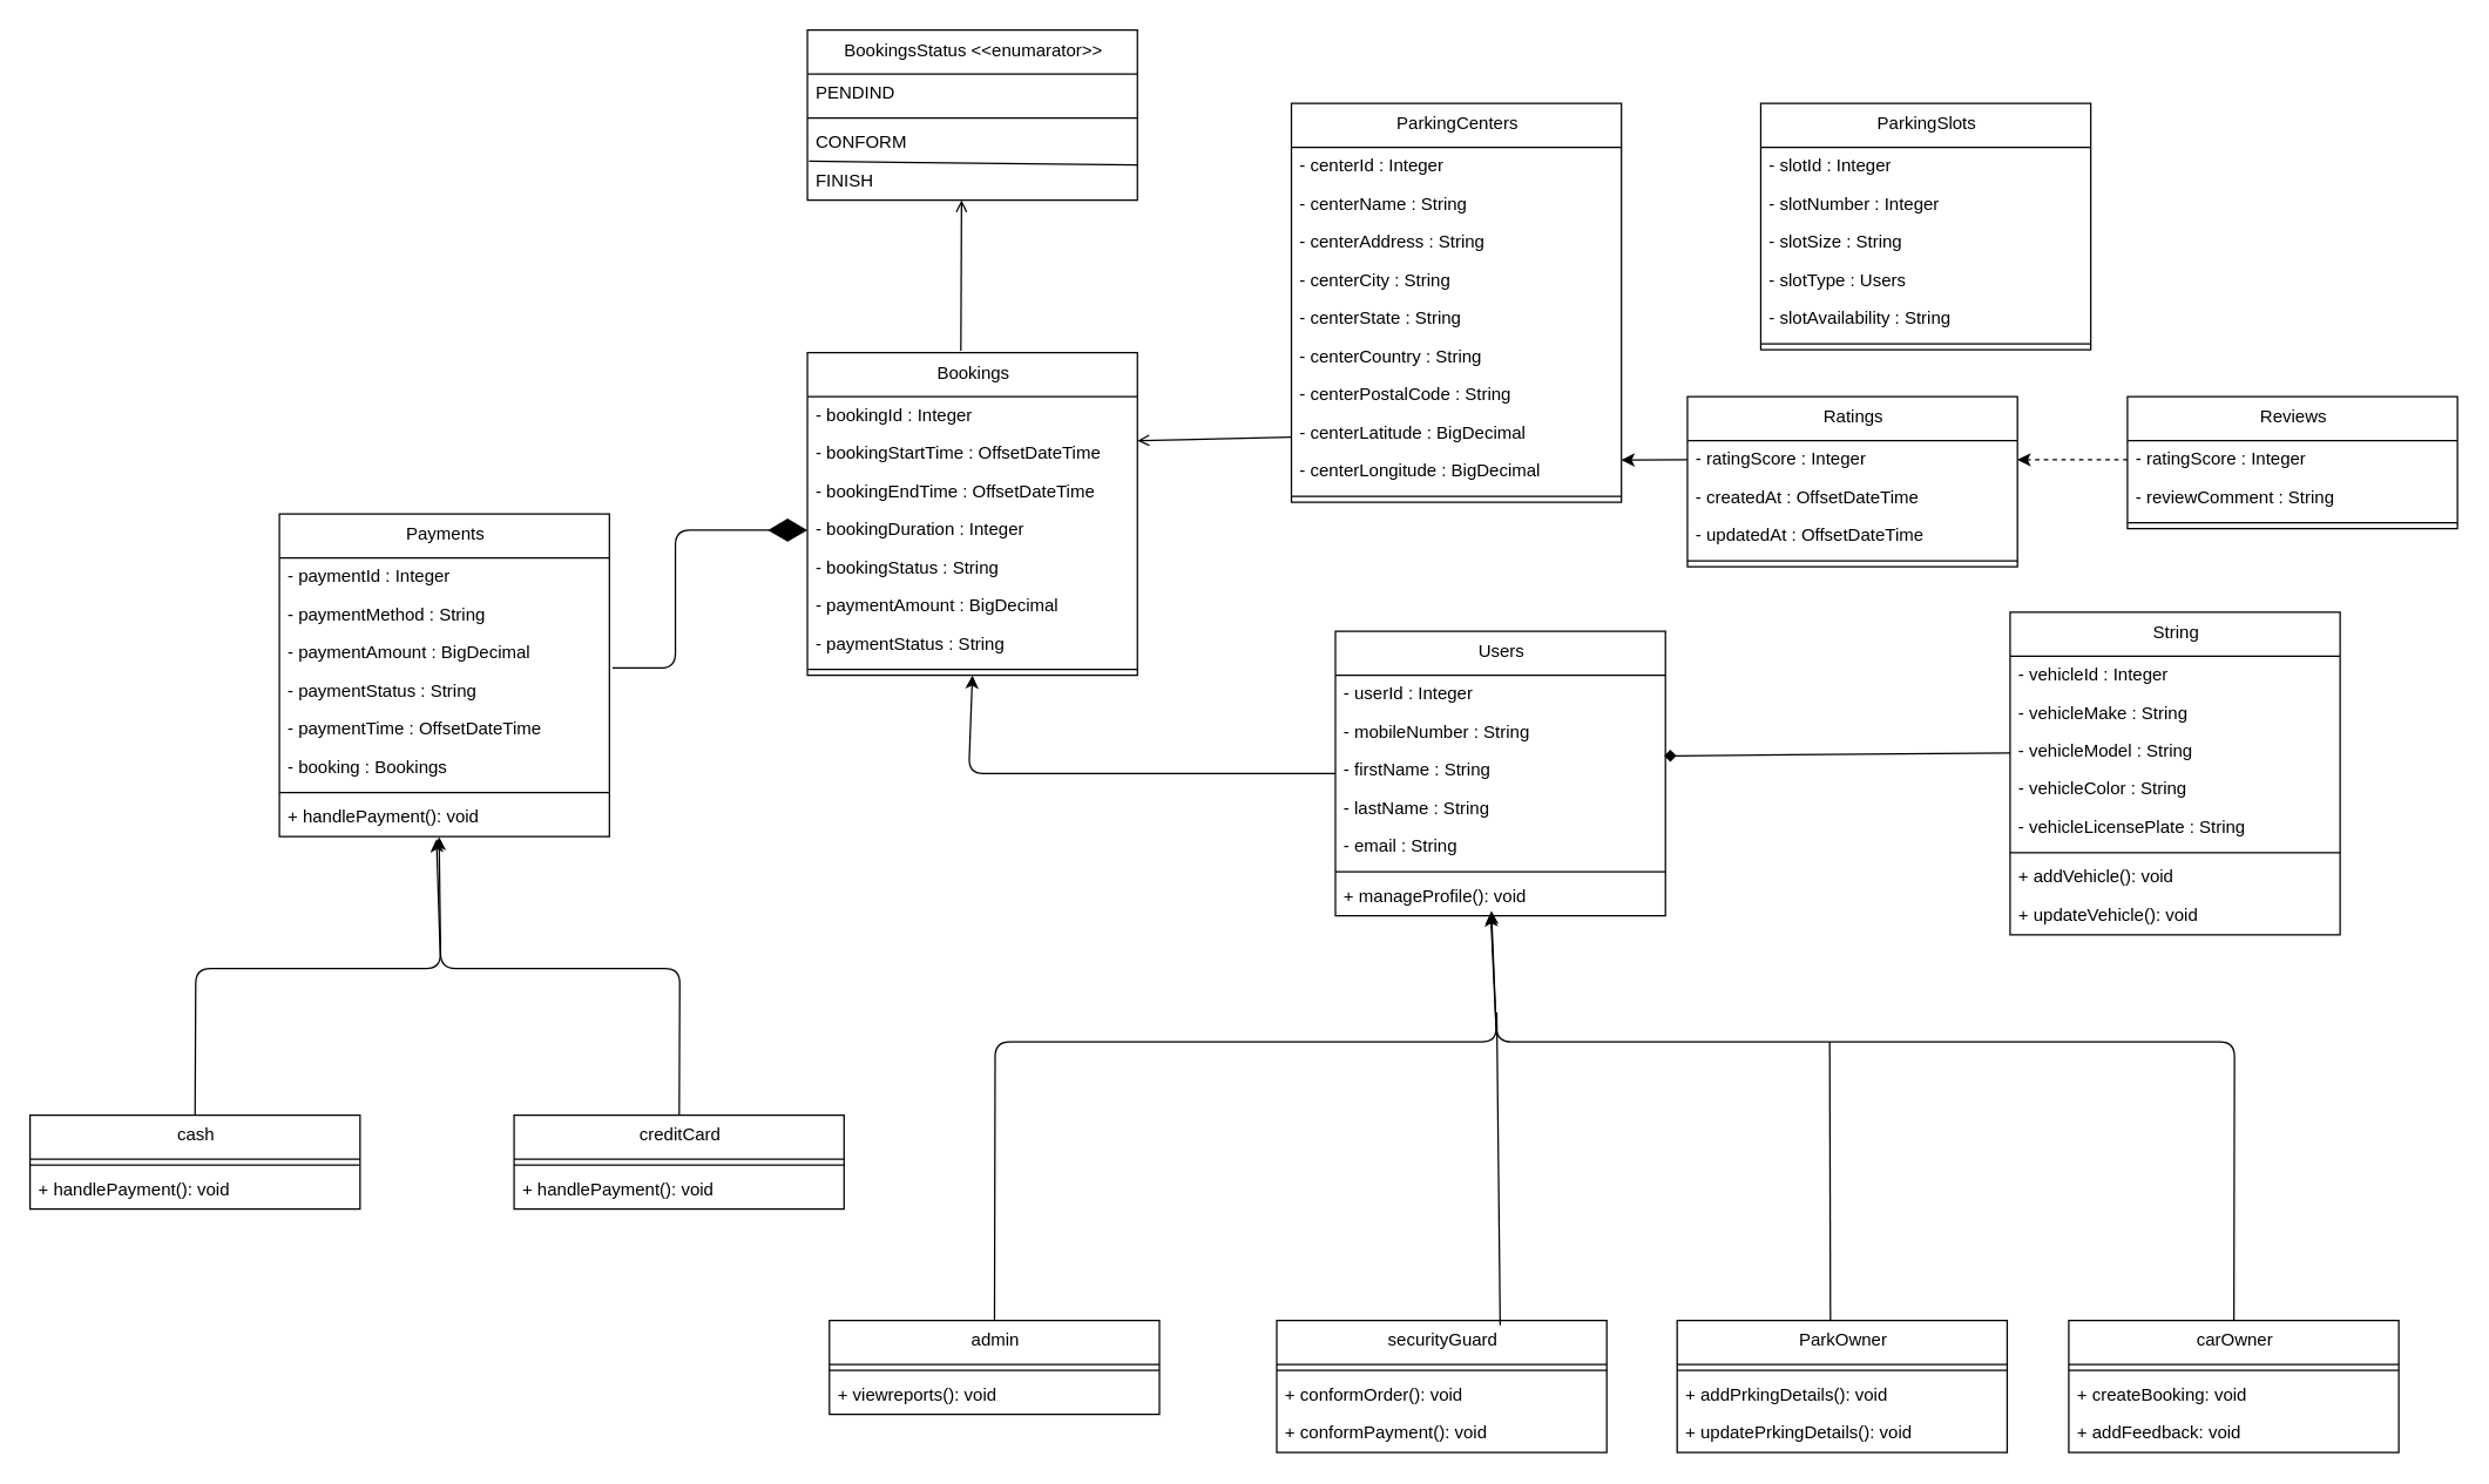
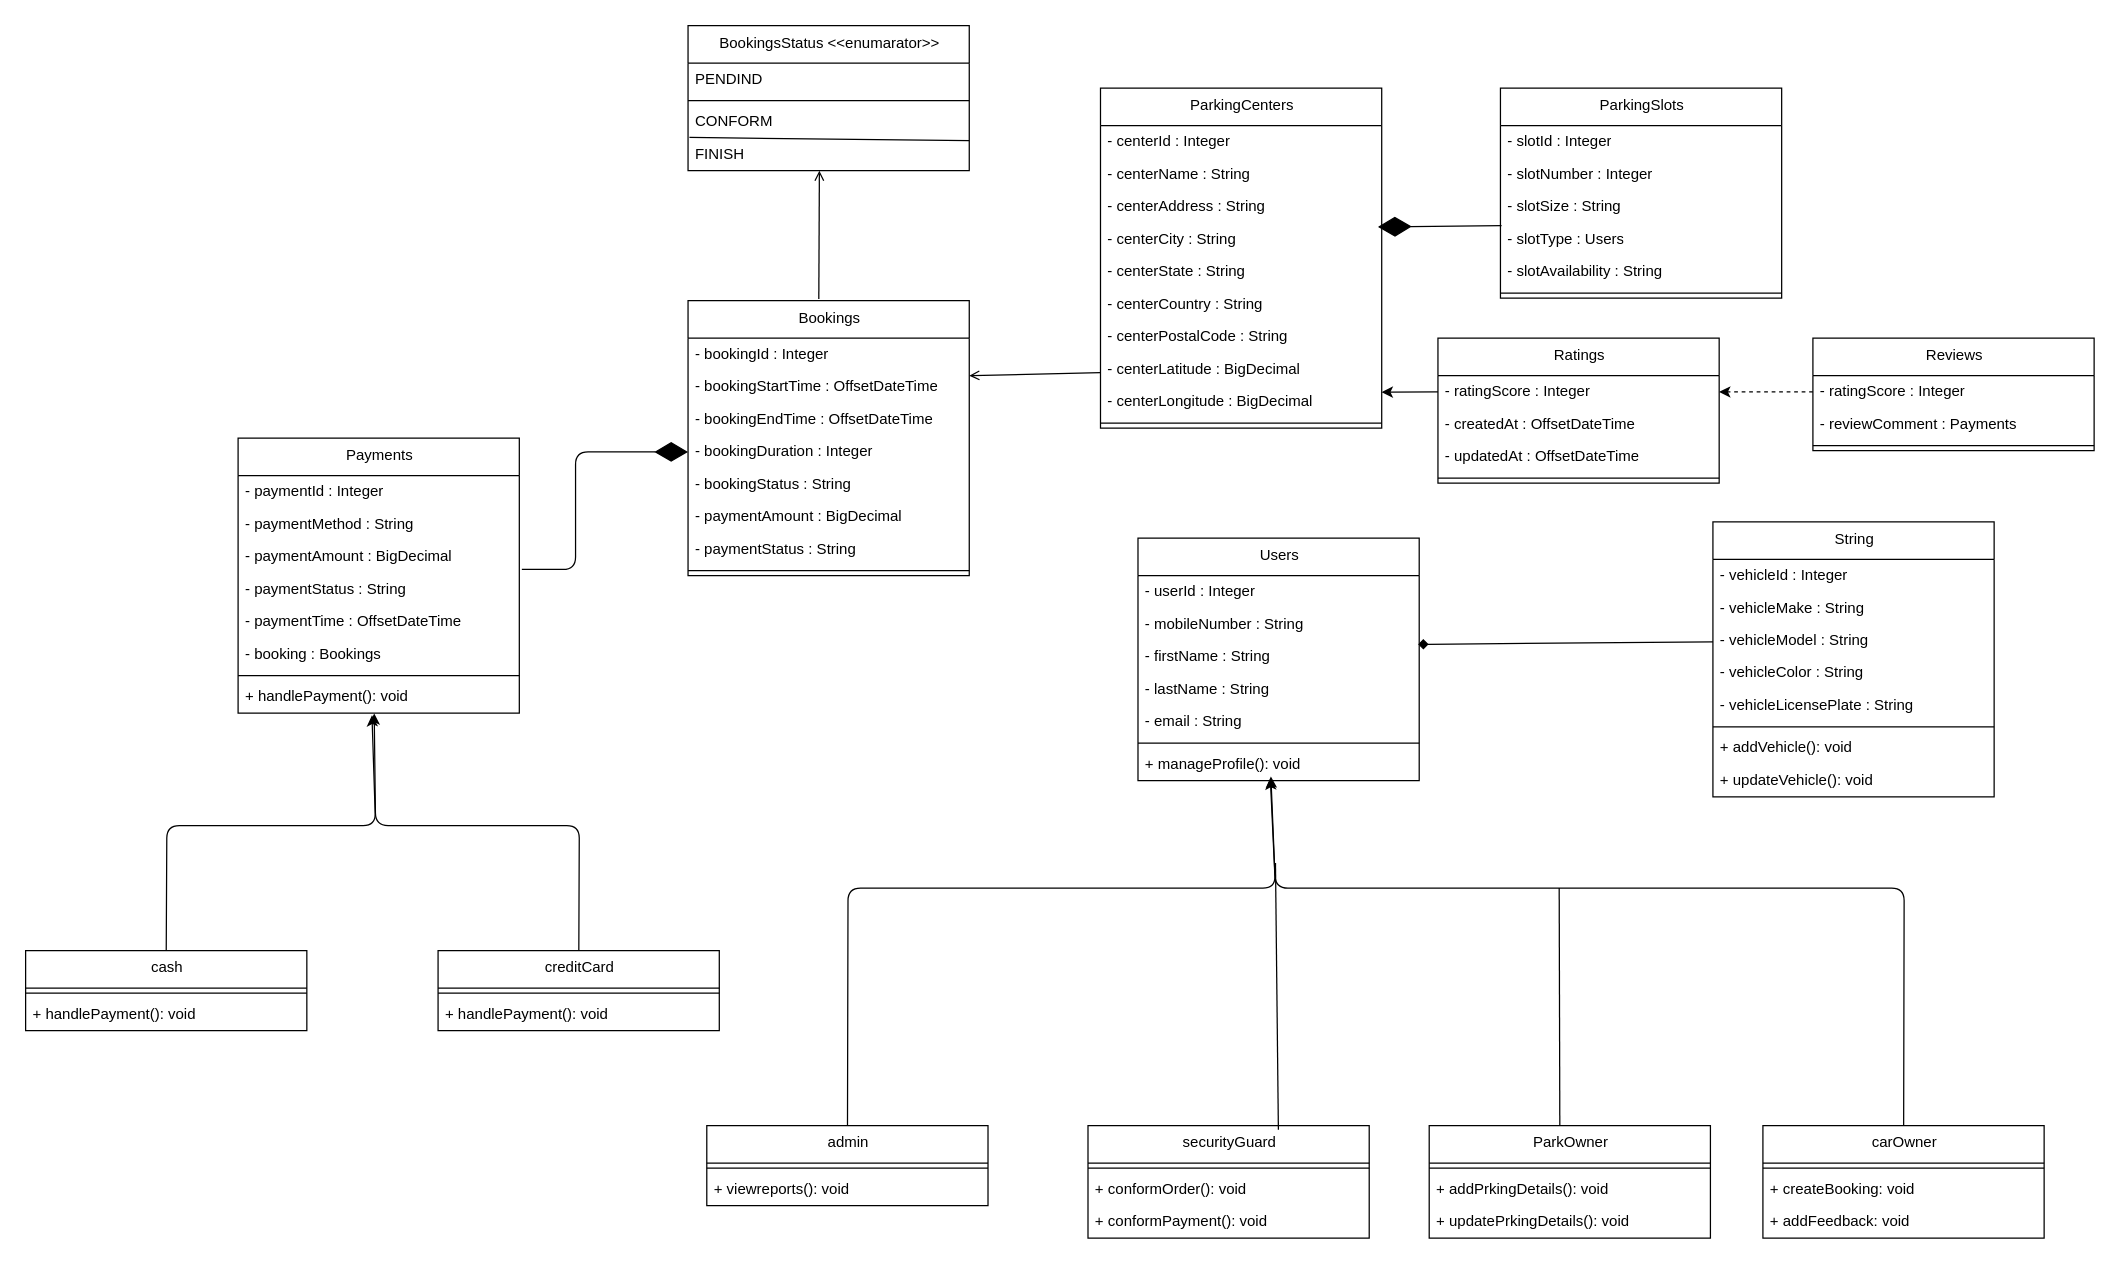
+ <mxCell id="93" value="" style="endArrow=diamondThin;endFill=1;endSize=24;html=1;entryX=0.987;entryY=0.115;entryDx=0;entryDy=0;entryPerimeter=0;exitX=0.004;exitY=0.077;exitDx=0;exitDy=0;exitPerimeter=0;" edge="1" parent="1" source="26" target="15"><mxGeometry width="160" relative="1" as="geometry"><mxPoint x="730" y="380" as="sourcePoint" /><mxPoint x="890" y="380" as="targetPoint" /></mxGeometry></mxCell>
- <mxCell id="63" value="- reviewComment : String" style="text;html=1;strokeColor=none;fillColor=none;align=left;verticalAlign=middle;spacingLeft=4;spacingRight=4;overflow=hidden;rotatable=0;points=[[0,0.5],[1,0.5]];portConstraint=eastwest;" parent="61" vertex="1"><mxGeometry y="56" width="225" height="26" as="geometry" /></mxCell>
+ <mxCell id="63" value="- reviewComment : Payments" style="text;html=1;strokeColor=none;fillColor=none;align=left;verticalAlign=middle;spacingLeft=4;spacingRight=4;overflow=hidden;rotatable=0;points=[[0,0.5],[1,0.5]];portConstraint=eastwest;" parent="61" vertex="1"><mxGeometry y="56" width="225" height="26" as="geometry" /></mxCell>
- <mxCell id="47" style="edgeStyle=none;html=1;entryX=0.5;entryY=1;entryDx=0;entryDy=0;" edge="1" parent="1" source="48" target="2"><mxGeometry relative="1" as="geometry"><Array as="points"><mxPoint x="660" y="527" /></Array></mxGeometry></mxCell>
